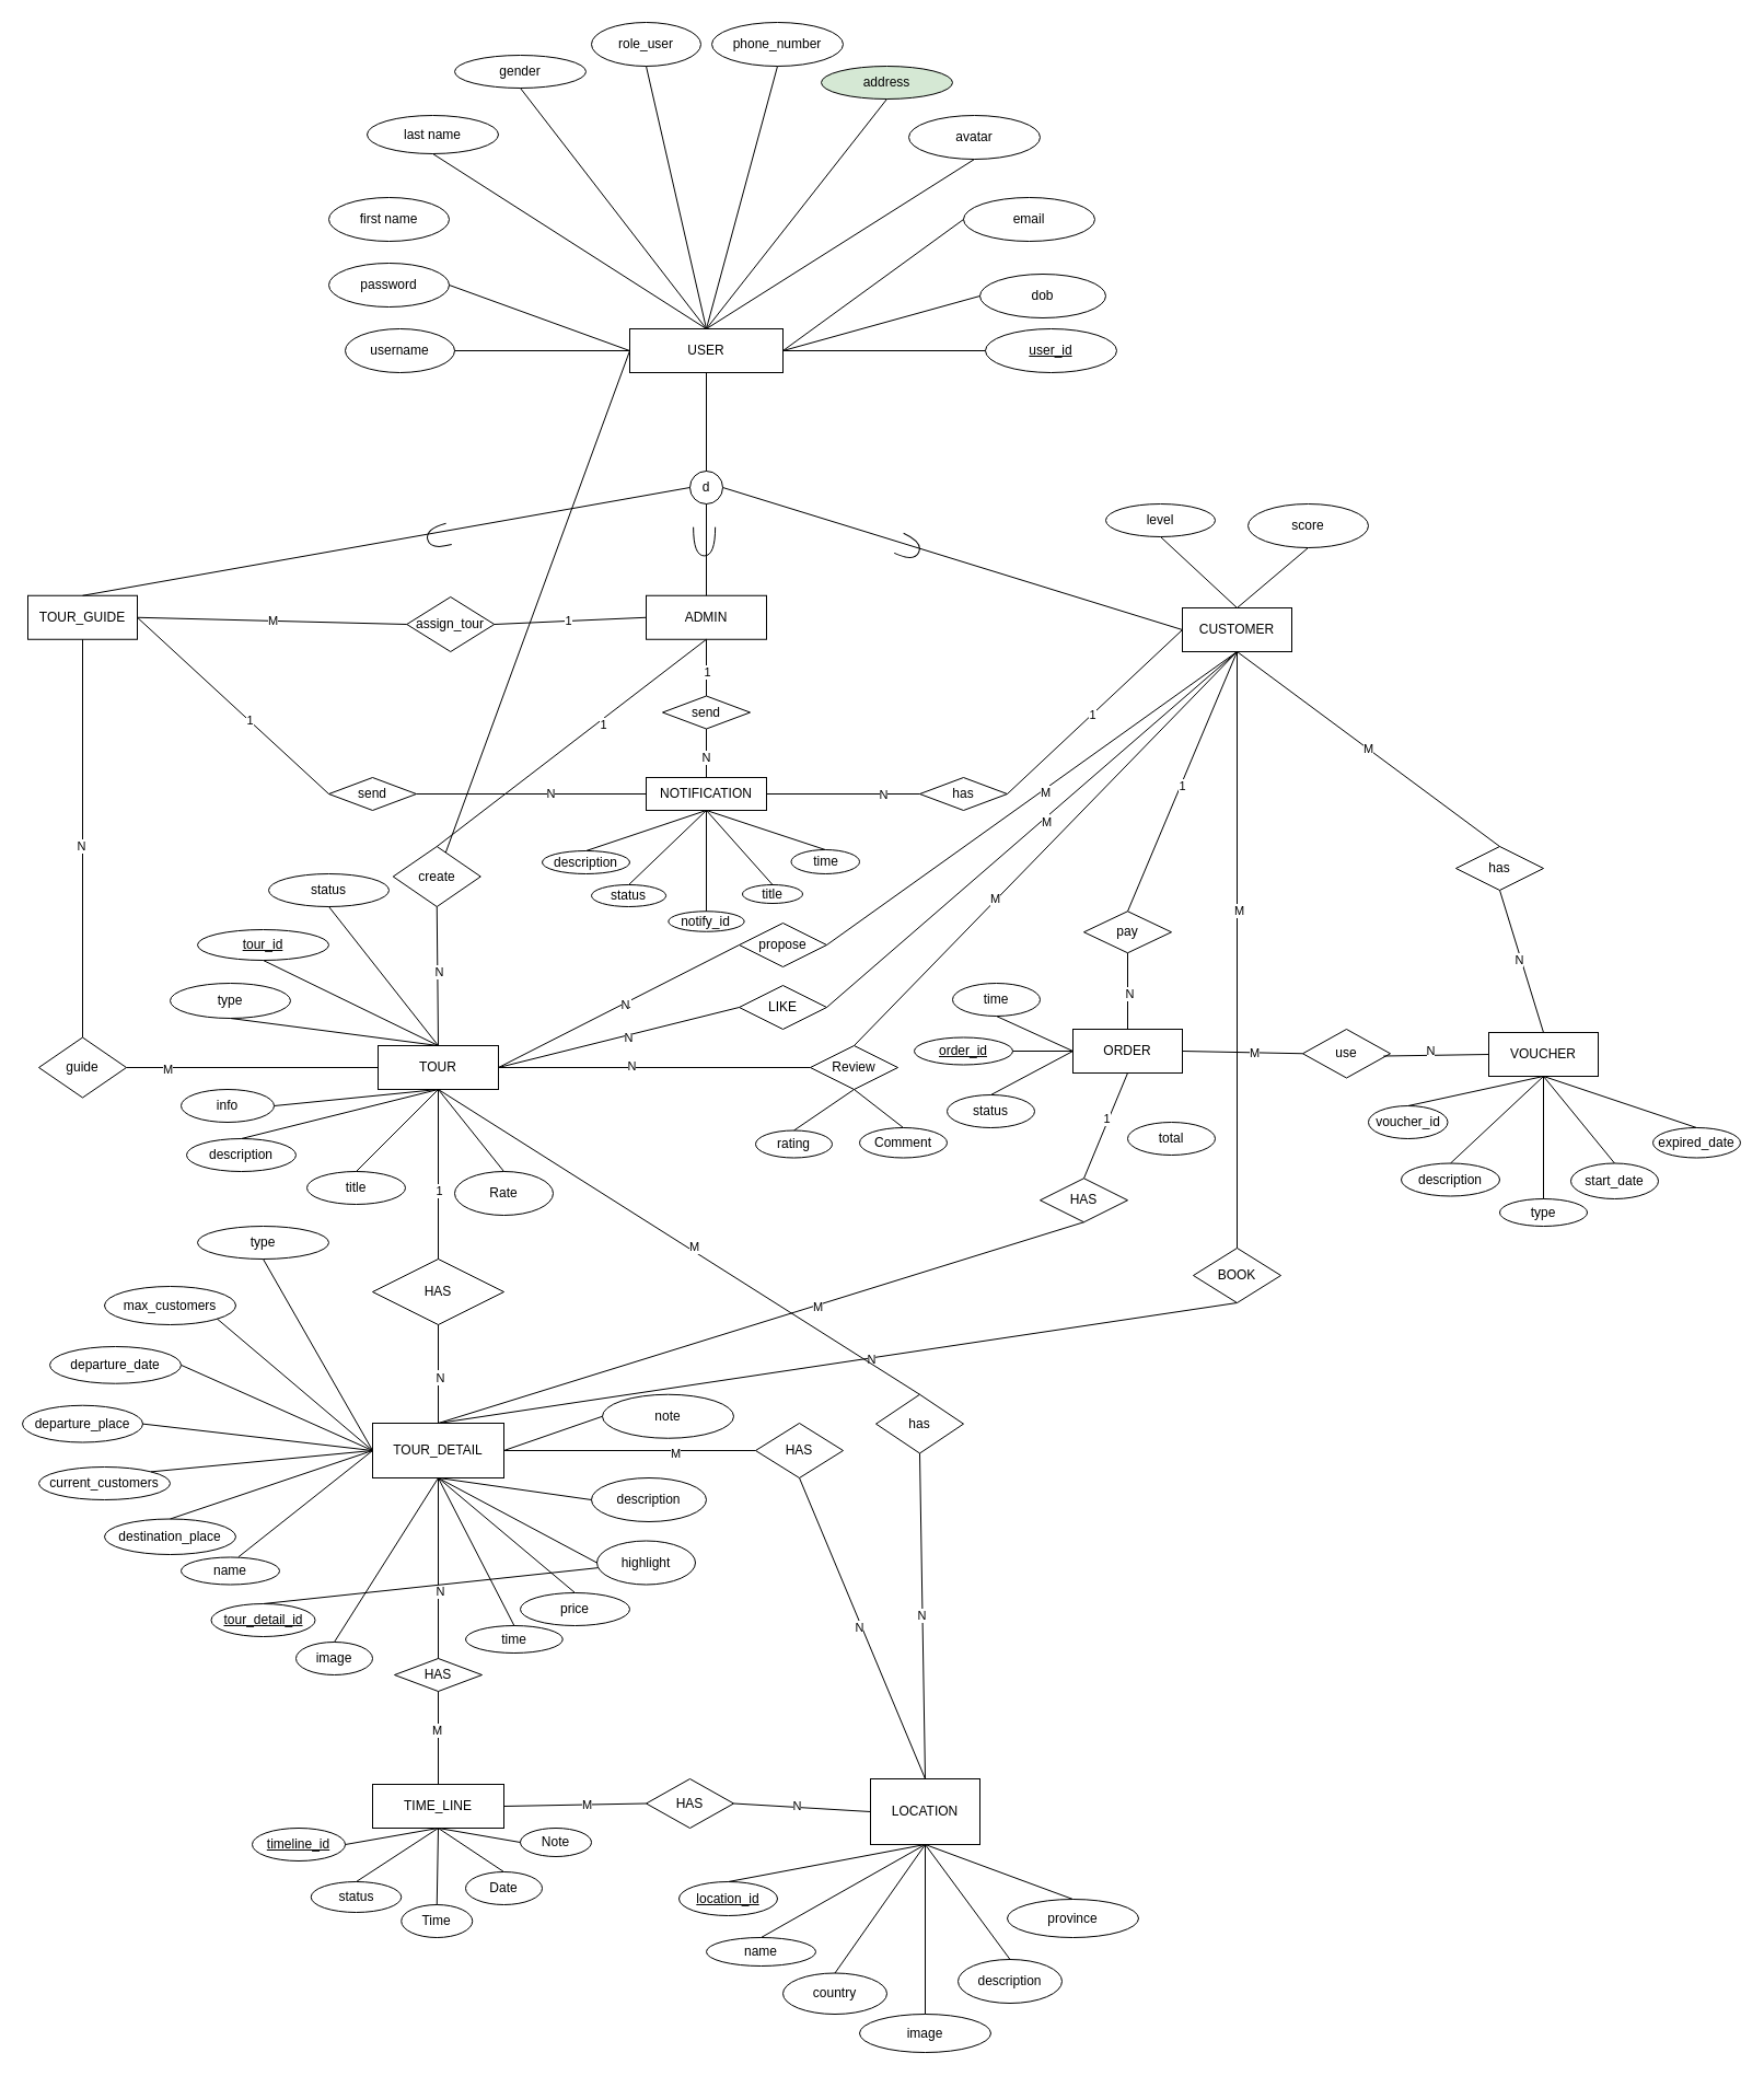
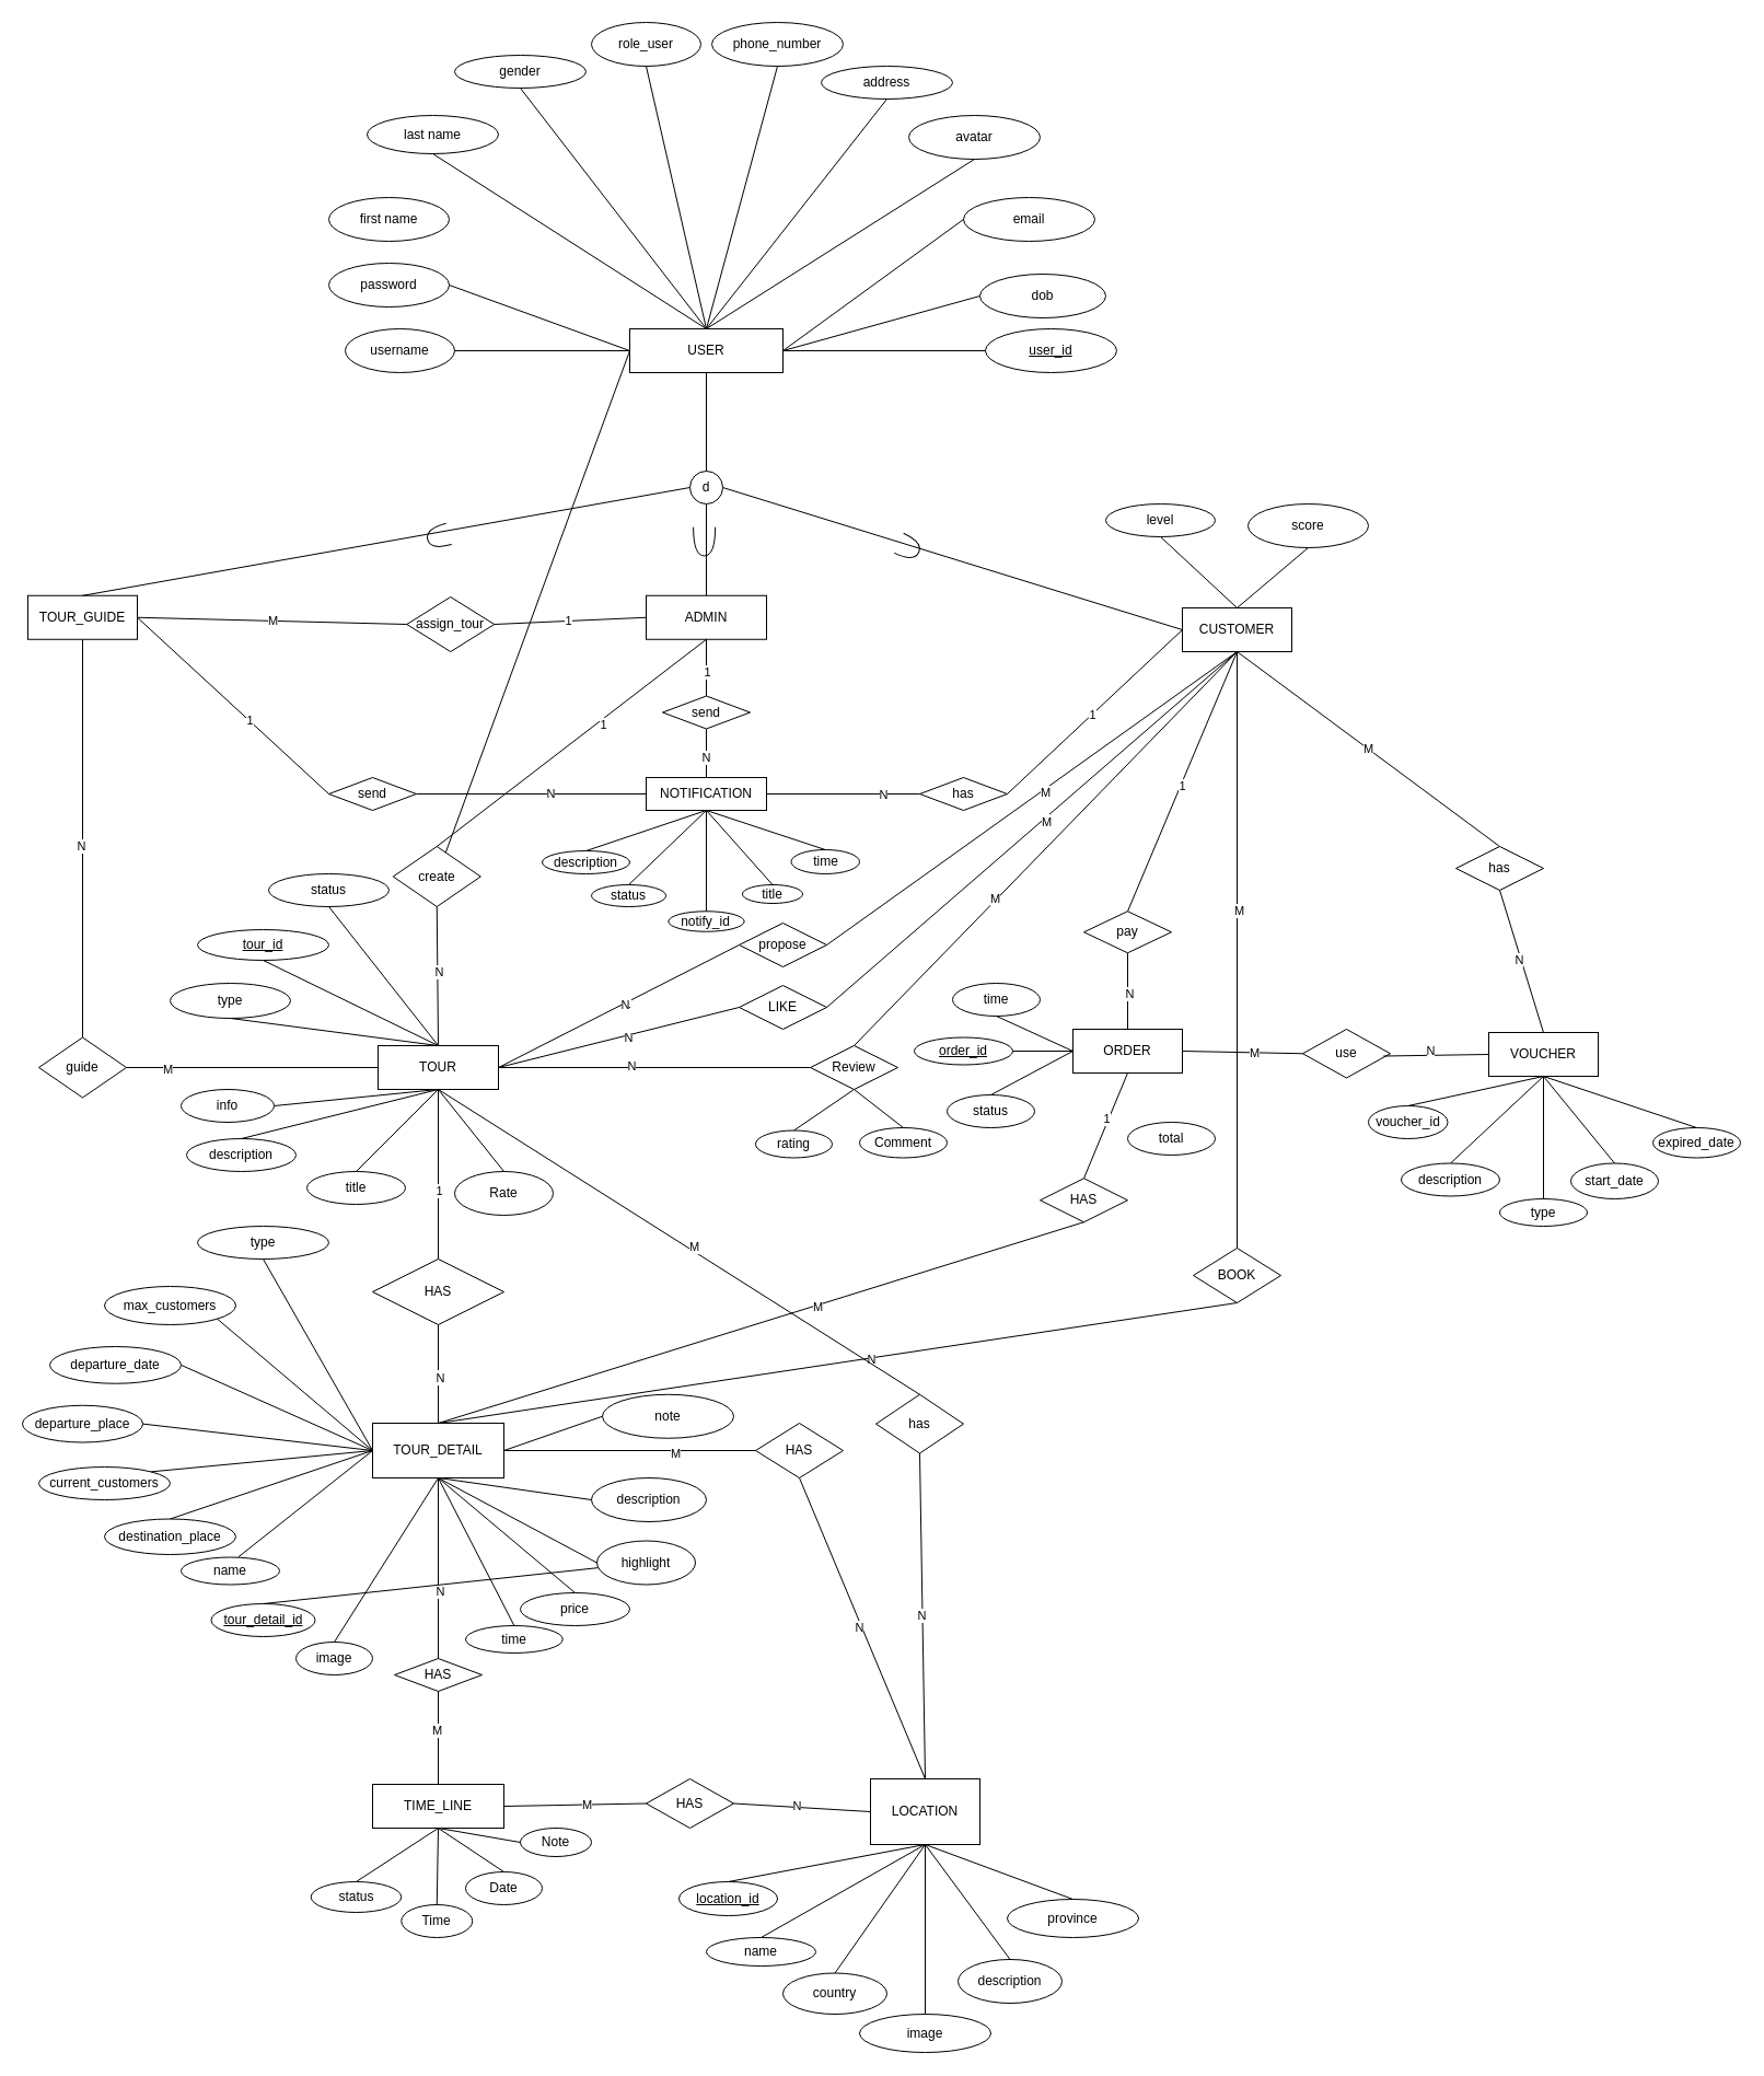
- <mxCell id="207" value="address" style="ellipse;whiteSpace=wrap;html=1;fillColor=#d5e8d4;" vertex="1" parent="1"><mxGeometry x="750" y="60" width="120" height="30" as="geometry" /></mxCell>
+ <mxCell id="207" value="address" style="ellipse;whiteSpace=wrap;html=1;" vertex="1" parent="1"><mxGeometry x="750" y="60" width="120" height="30" as="geometry" /></mxCell>
- <mxCell id="174" value="" style="endArrow=none;html=1;rounded=0;entryX=0.5;entryY=1;entryDx=0;entryDy=0;exitX=1;exitY=0.5;exitDx=0;exitDy=0;" edge="1" parent="1" source="173" target="138"><mxGeometry width="50" height="50" relative="1" as="geometry"><mxPoint x="620" y="1550" as="sourcePoint" /><mxPoint x="670" y="1500" as="targetPoint" /></mxGeometry></mxCell>
- <mxCell id="173" value="&lt;u&gt;timeline_id&lt;/u&gt;" style="ellipse;whiteSpace=wrap;html=1;" vertex="1" parent="1"><mxGeometry x="230" y="1670" width="85" height="30" as="geometry" /></mxCell>
